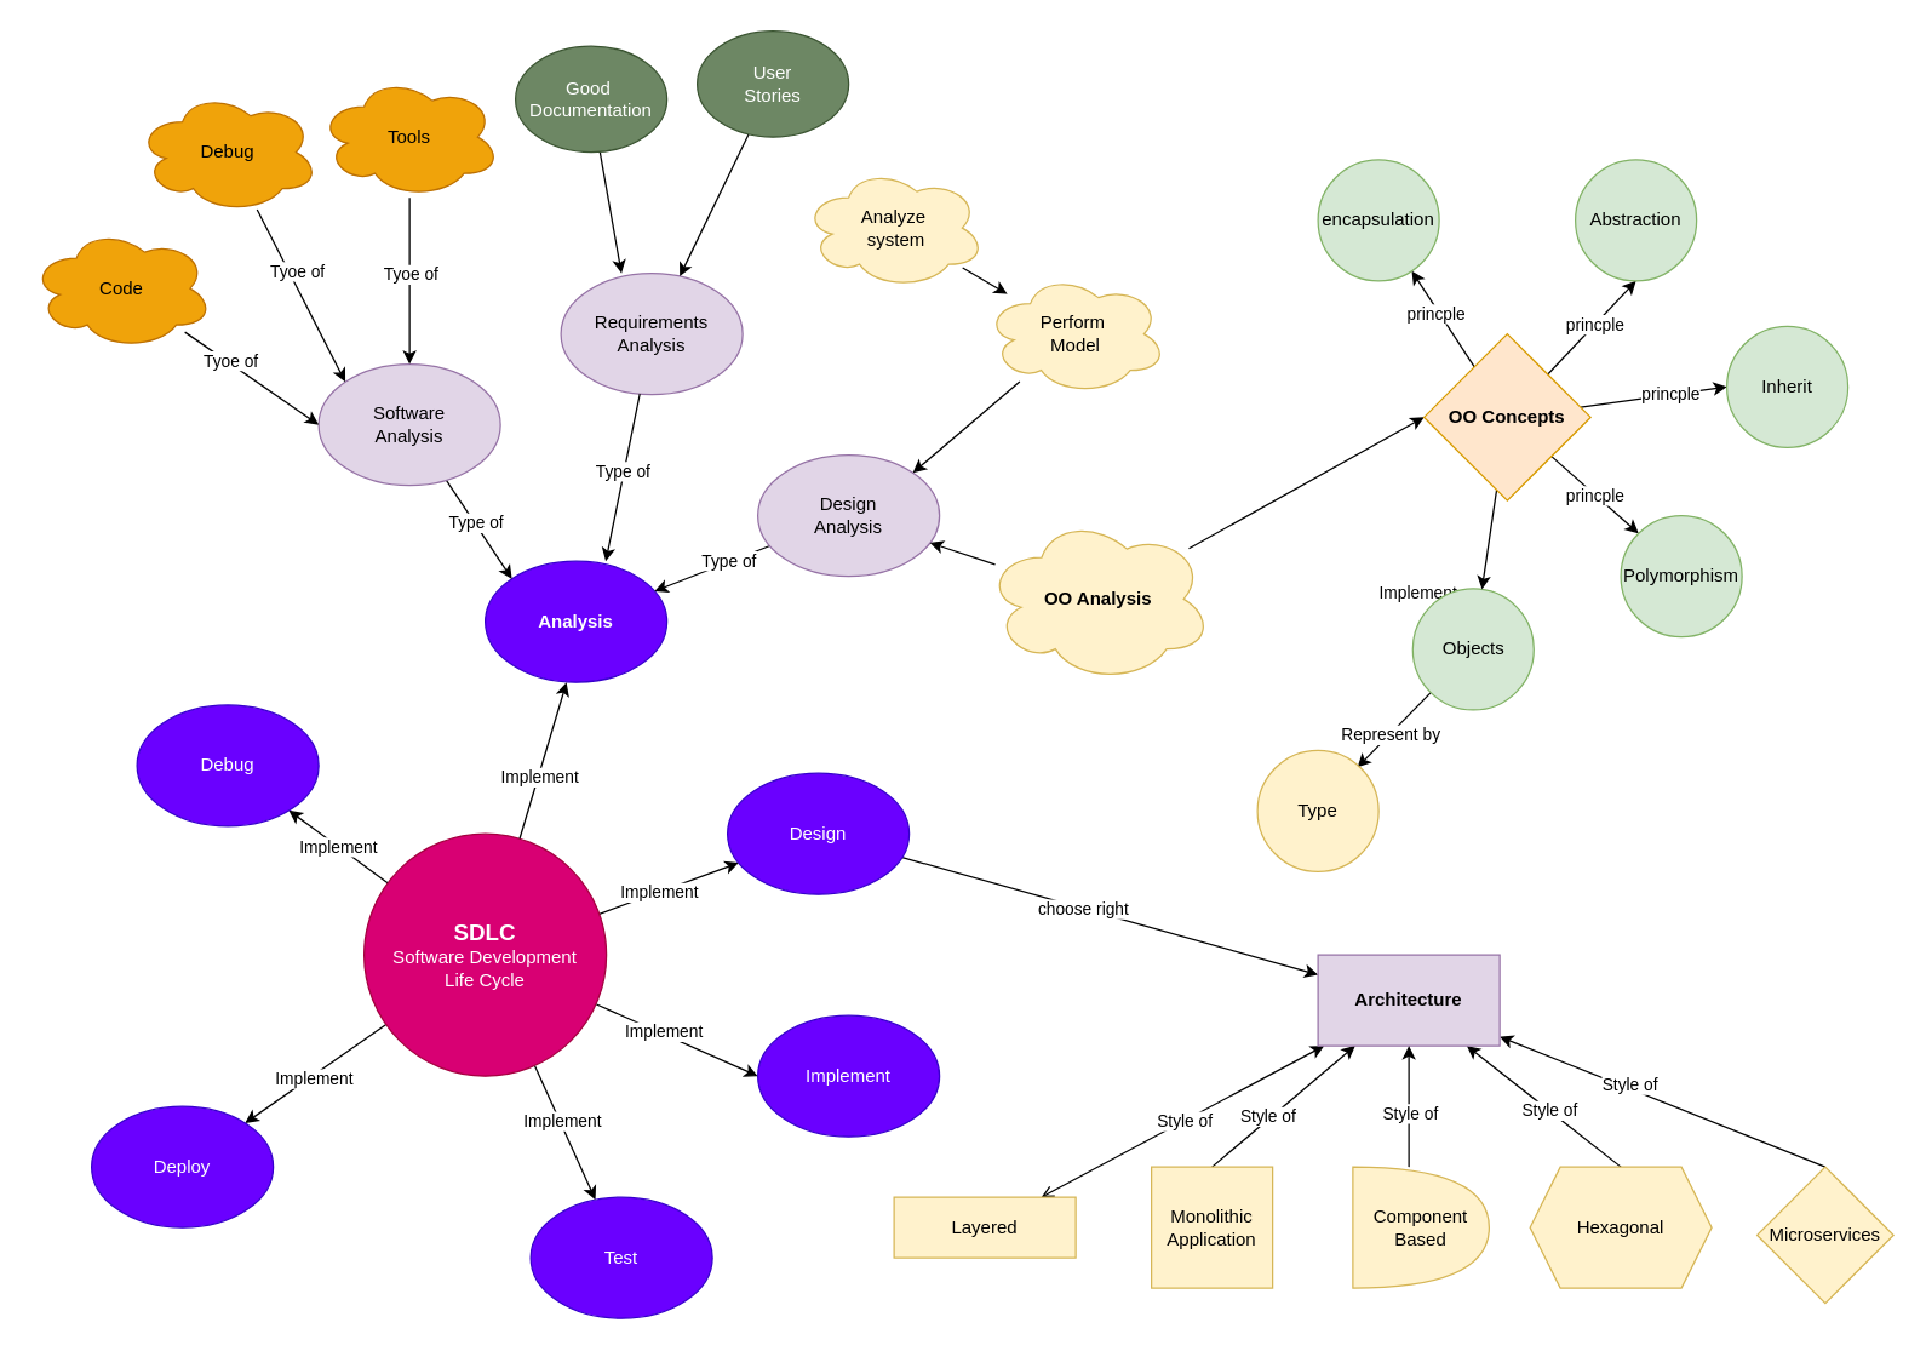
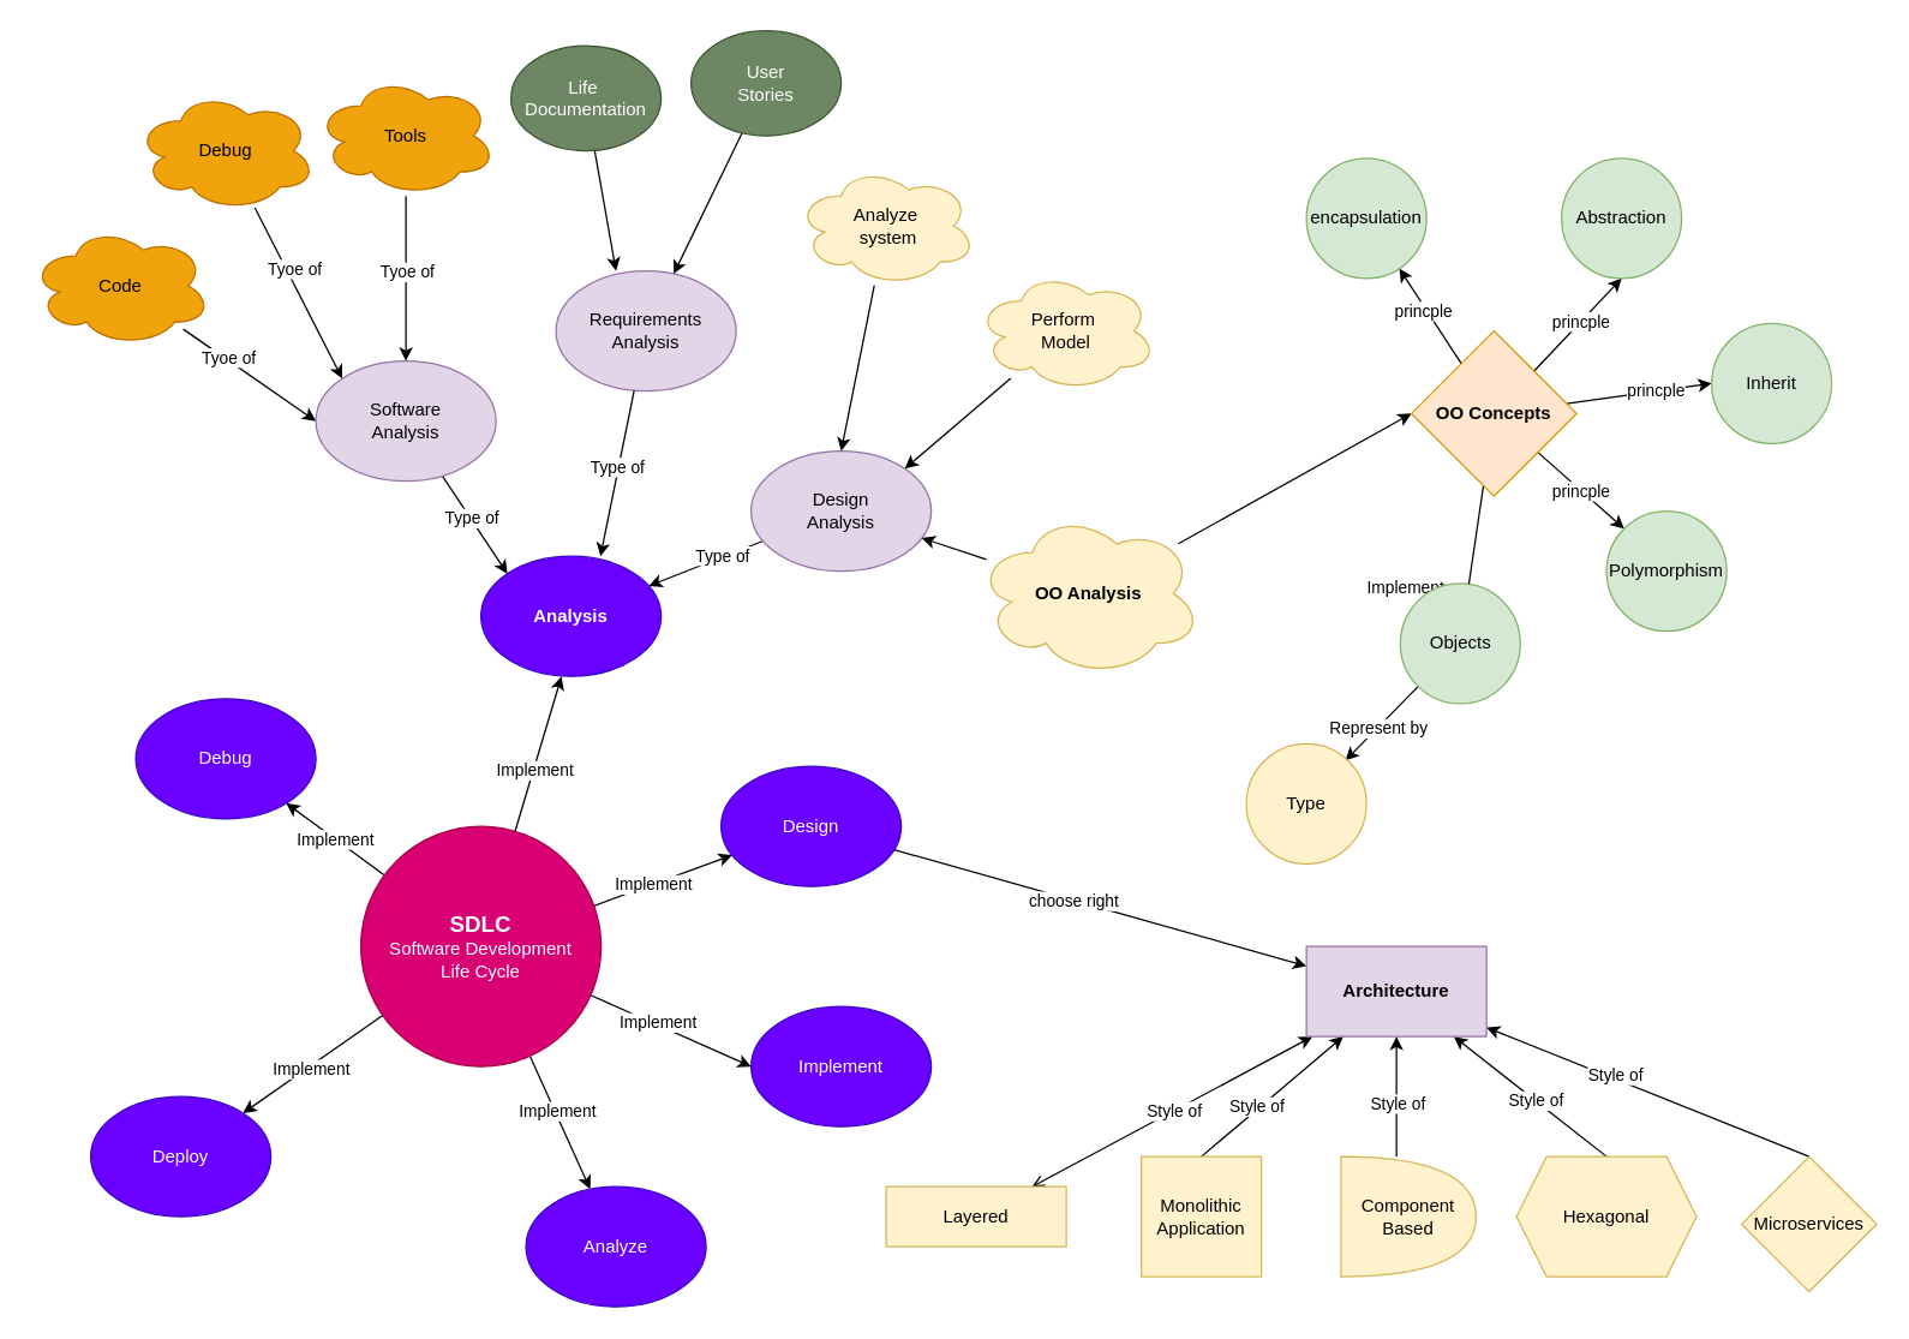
- <mxCell id="64" value="Good&amp;nbsp;&lt;div&gt;Documentation&lt;/div&gt;" style="ellipse;whiteSpace=wrap;html=1;fillColor=#6d8764;fontColor=#ffffff;strokeColor=#3A5431;" vertex="1" parent="1"><mxGeometry x="340" y="30" width="100" height="70" as="geometry" /></mxCell>
+ <mxCell id="64" value="Life&amp;nbsp;&lt;div&gt;Documentation&lt;/div&gt;" style="ellipse;whiteSpace=wrap;html=1;fillColor=#6d8764;fontColor=#ffffff;strokeColor=#3A5431;" vertex="1" parent="1"><mxGeometry x="340" y="30" width="100" height="70" as="geometry" /></mxCell>
- <mxCell id="37" style="rounded=0;orthogonalLoop=1;jettySize=auto;html=1;" edge="1" parent="1" source="38" target="40"><mxGeometry relative="1" as="geometry" /></mxCell>
+ <mxCell id="37" style="rounded=0;orthogonalLoop=1;jettySize=auto;html=1;entryX=0.5;entryY=0;entryDx=0;entryDy=0;" edge="1" parent="1" source="38" target="23"><mxGeometry relative="1" as="geometry" /></mxCell>
- <mxCell id="51" style="rounded=0;orthogonalLoop=1;jettySize=auto;html=1;" edge="1" parent="1" source="58" target="47"><mxGeometry relative="1" as="geometry" /></mxCell>
+ <mxCell id="51" style="rounded=0;orthogonalLoop=1;jettySize=auto;html=1;endArrow=none;" edge="1" parent="1" source="58" target="47"><mxGeometry relative="1" as="geometry" /></mxCell>
- <mxCell id="16" value="Test" style="ellipse;whiteSpace=wrap;html=1;fillColor=#6a00ff;fontColor=#ffffff;strokeColor=#3700CC;" vertex="1" parent="1"><mxGeometry x="350" y="790" width="120" height="80" as="geometry" /></mxCell>
+ <mxCell id="16" value="Analyze" style="ellipse;whiteSpace=wrap;html=1;fillColor=#6a00ff;fontColor=#ffffff;strokeColor=#3700CC;" vertex="1" parent="1"><mxGeometry x="350" y="790" width="120" height="80" as="geometry" /></mxCell>
